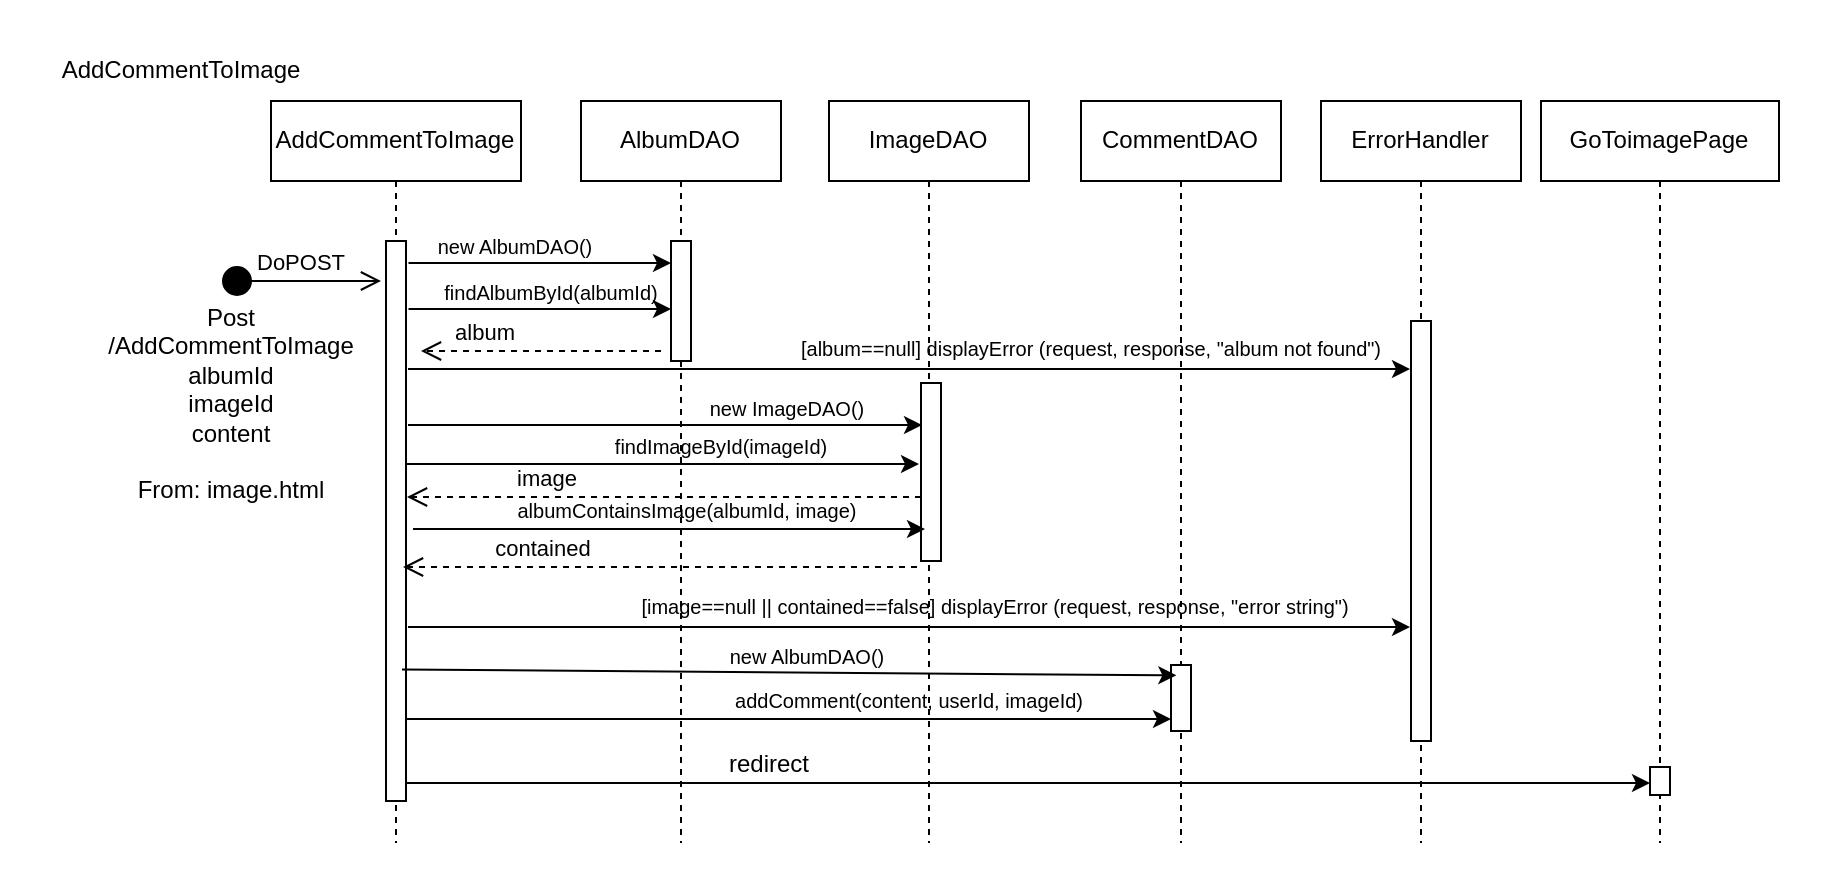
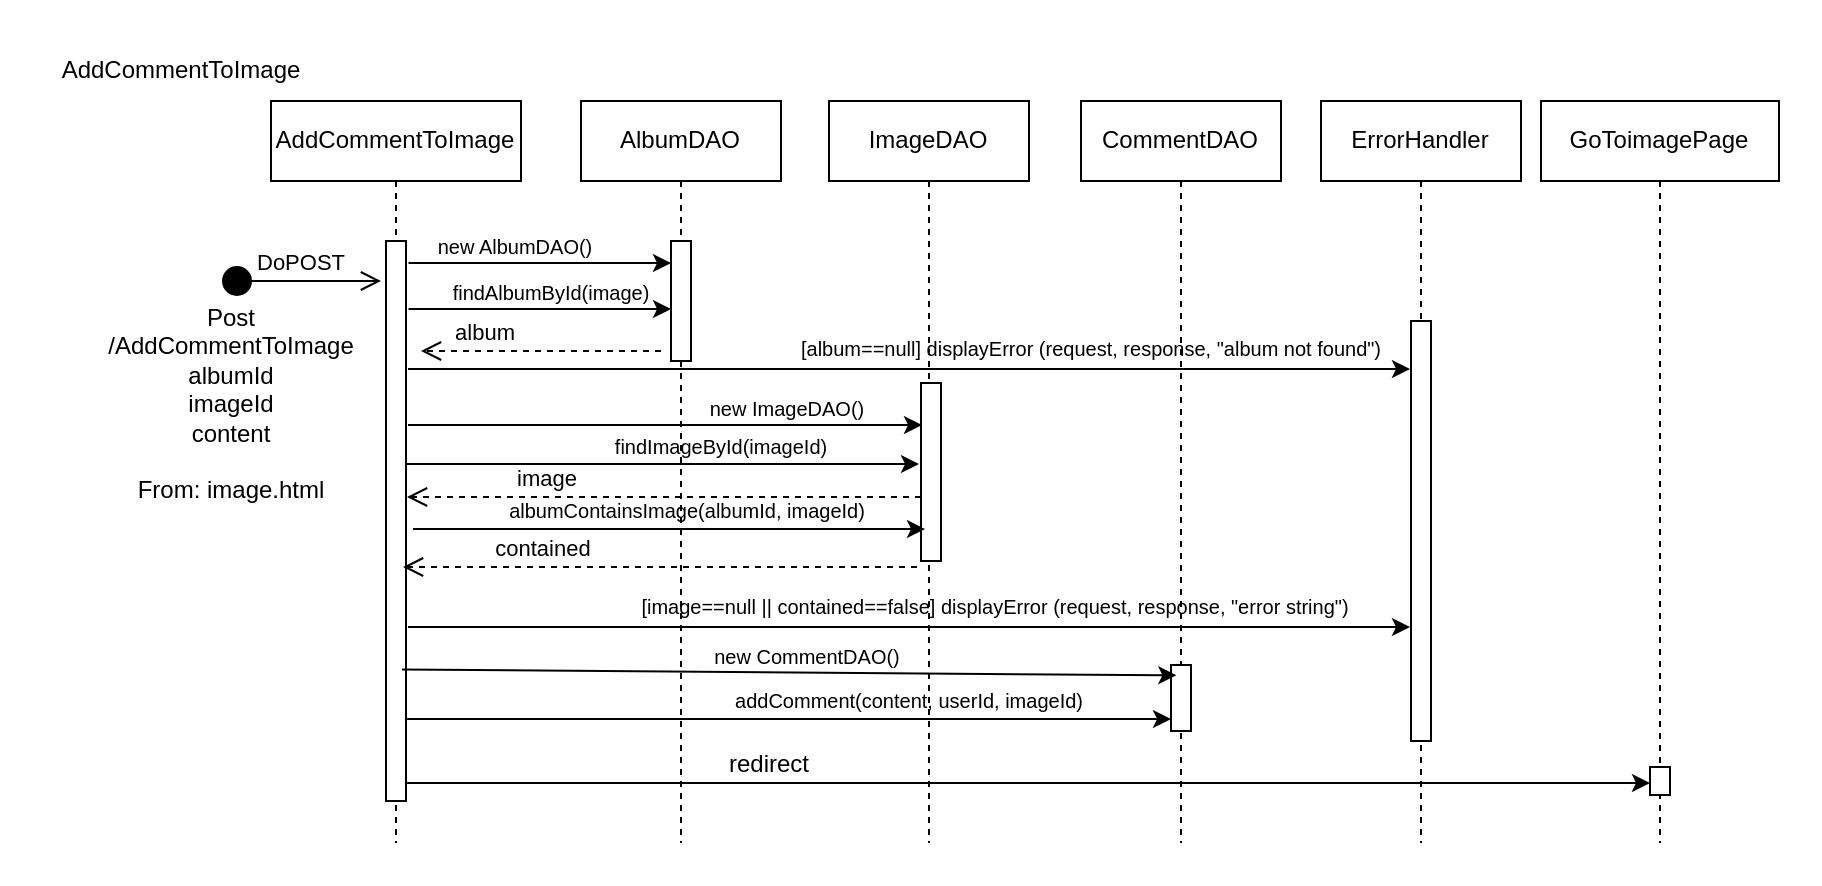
- <mxCell id="28" value="&lt;span style=&quot;font-size: 10px;&quot;&gt;findAlbumById(albumId)&lt;/span&gt;" style="text;html=1;align=center;verticalAlign=middle;resizable=0;points=[];autosize=1;strokeColor=none;fillColor=none;" vertex="1" parent="1"><mxGeometry x="210" y="131" width="130" height="30" as="geometry" /></mxCell>
+ <mxCell id="28" value="&lt;span style=&quot;font-size: 10px;&quot;&gt;findAlbumById(image)&lt;/span&gt;" style="text;html=1;align=center;verticalAlign=middle;resizable=0;points=[];autosize=1;strokeColor=none;fillColor=none;" vertex="1" parent="1"><mxGeometry x="210" y="131" width="130" height="30" as="geometry" /></mxCell>
- <mxCell id="34" value="&lt;span style=&quot;font-size: 10px;&quot;&gt;albumContainsImage(albumId, image)&lt;/span&gt;" style="text;html=1;align=center;verticalAlign=middle;resizable=0;points=[];autosize=1;strokeColor=none;fillColor=none;" vertex="1" parent="1"><mxGeometry x="243" y="240" width="200" height="30" as="geometry" /></mxCell>
+ <mxCell id="34" value="&lt;span style=&quot;font-size: 10px;&quot;&gt;albumContainsImage(albumId, imageId)&lt;/span&gt;" style="text;html=1;align=center;verticalAlign=middle;resizable=0;points=[];autosize=1;strokeColor=none;fillColor=none;" vertex="1" parent="1"><mxGeometry x="243" y="240" width="200" height="30" as="geometry" /></mxCell>
- <mxCell id="12" value="&lt;font style=&quot;font-size: 10px;&quot;&gt;new AlbumDAO()&lt;/font&gt;" style="text;html=1;align=center;verticalAlign=middle;resizable=0;points=[];autosize=1;strokeColor=none;fillColor=none;" parent="1" vertex="1"><mxGeometry x="343" y="313" width="120" height="30" as="geometry" /></mxCell>
+ <mxCell id="12" value="&lt;font style=&quot;font-size: 10px;&quot;&gt;new CommentDAO()&lt;/font&gt;" style="text;html=1;align=center;verticalAlign=middle;resizable=0;points=[];autosize=1;strokeColor=none;fillColor=none;" parent="1" vertex="1"><mxGeometry x="343" y="313" width="120" height="30" as="geometry" /></mxCell>
